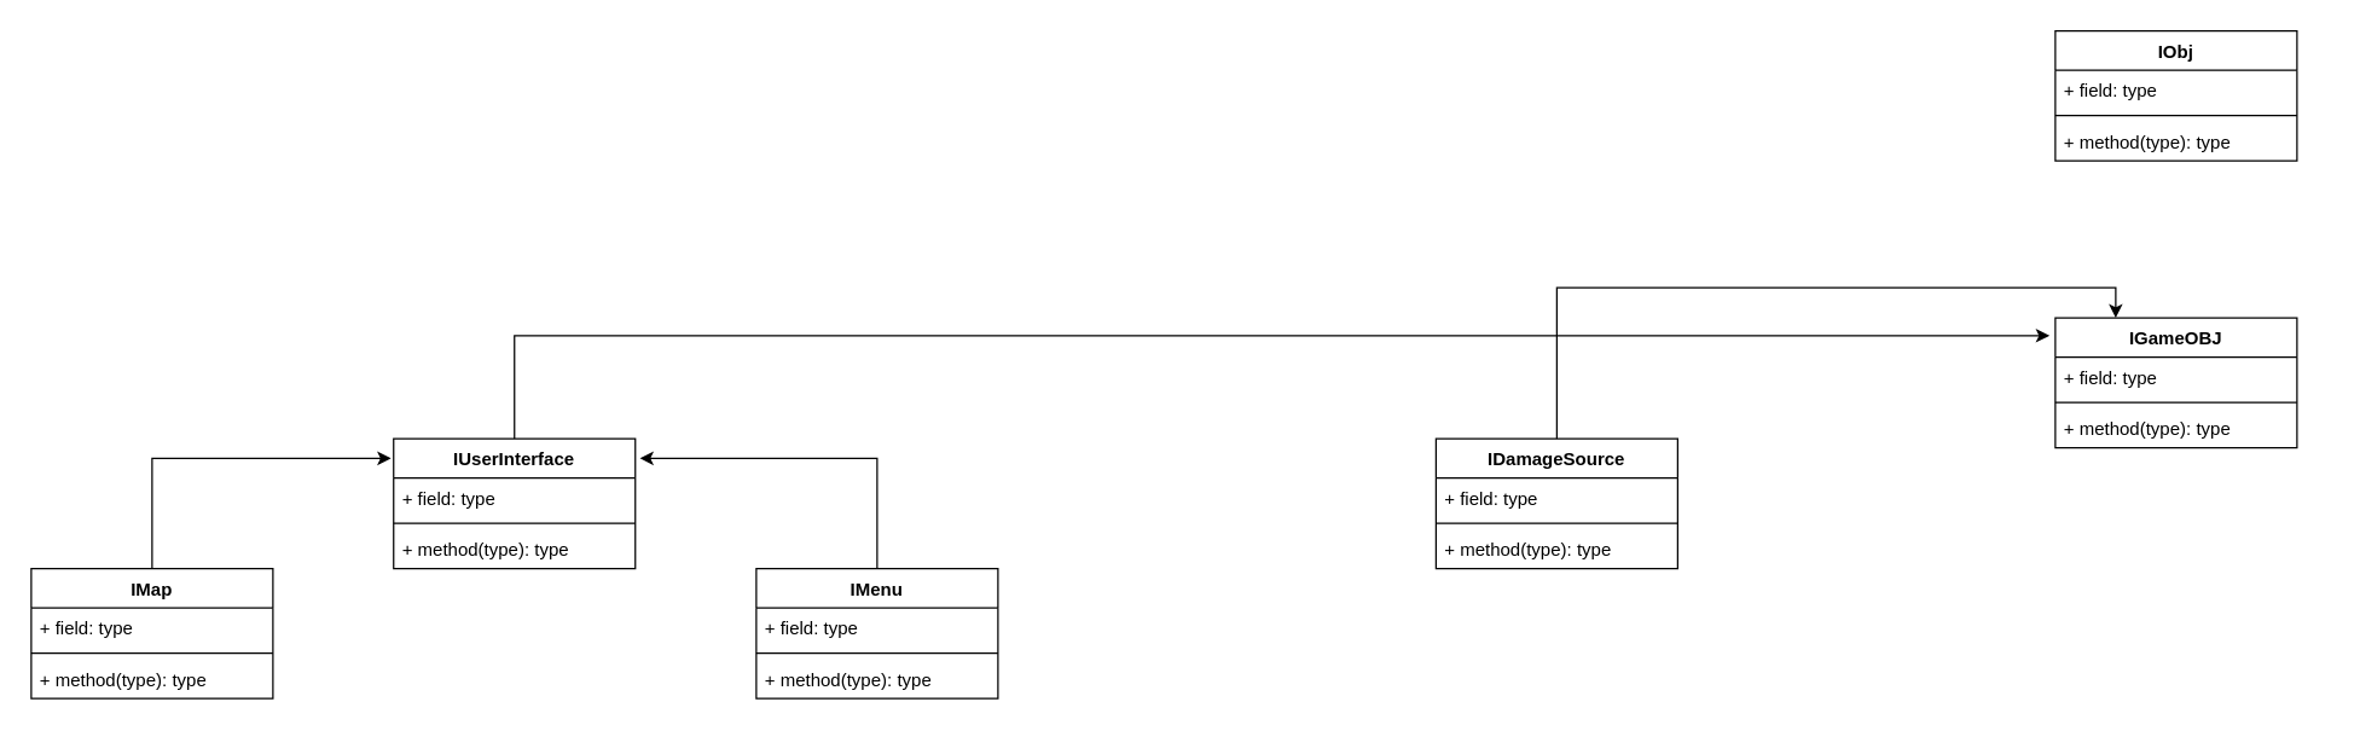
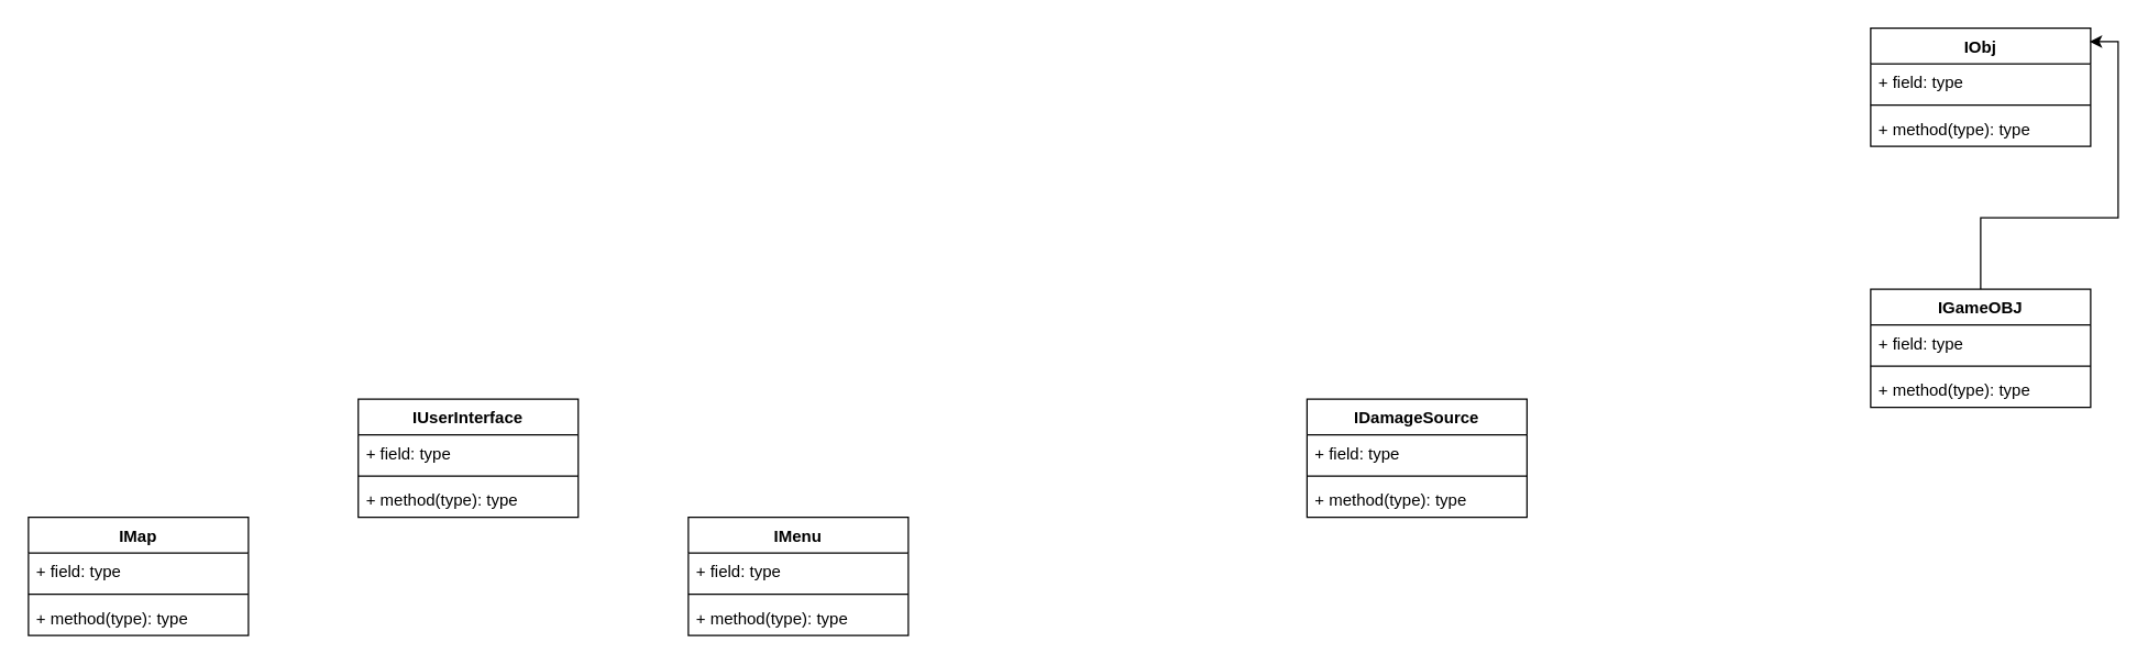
+ <mxCell id="26" style="edgeStyle=orthogonalEdgeStyle;rounded=0;orthogonalLoop=1;jettySize=auto;html=1;exitX=0.5;exitY=0;exitDx=0;exitDy=0;entryX=0.996;entryY=0.114;entryDx=0;entryDy=0;entryPerimeter=0;" edge="1" parent="1" source="27" target="2"><mxGeometry relative="1" as="geometry"><Array as="points"><mxPoint x="1440" y="158" /><mxPoint x="1540" y="158" /><mxPoint x="1540" y="30" /></Array></mxGeometry></mxCell>
- <mxCell id="21" style="edgeStyle=orthogonalEdgeStyle;rounded=0;orthogonalLoop=1;jettySize=auto;html=1;exitX=0.5;exitY=0;exitDx=0;exitDy=0;entryX=0.25;entryY=0;entryDx=0;entryDy=0;" edge="1" parent="1" source="22" target="27"><mxGeometry relative="1" as="geometry" /></mxCell>
- <mxCell id="6" style="edgeStyle=orthogonalEdgeStyle;rounded=0;orthogonalLoop=1;jettySize=auto;html=1;exitX=0.5;exitY=0;exitDx=0;exitDy=0;entryX=-0.024;entryY=0.137;entryDx=0;entryDy=0;entryPerimeter=0;" edge="1" parent="1" source="7" target="27"><mxGeometry relative="1" as="geometry"><Array as="points"><mxPoint x="340" y="222" /></Array></mxGeometry></mxCell>
- <mxCell id="16" style="edgeStyle=orthogonalEdgeStyle;rounded=0;orthogonalLoop=1;jettySize=auto;html=1;exitX=0.5;exitY=0;exitDx=0;exitDy=0;entryX=-0.011;entryY=0.151;entryDx=0;entryDy=0;entryPerimeter=0;" edge="1" parent="1" source="17" target="7"><mxGeometry relative="1" as="geometry" /></mxCell>
- <mxCell id="11" style="edgeStyle=orthogonalEdgeStyle;rounded=0;orthogonalLoop=1;jettySize=auto;html=1;exitX=0.5;exitY=0;exitDx=0;exitDy=0;entryX=1.019;entryY=0.151;entryDx=0;entryDy=0;entryPerimeter=0;" edge="1" parent="1" source="12" target="7"><mxGeometry relative="1" as="geometry" /></mxCell>
